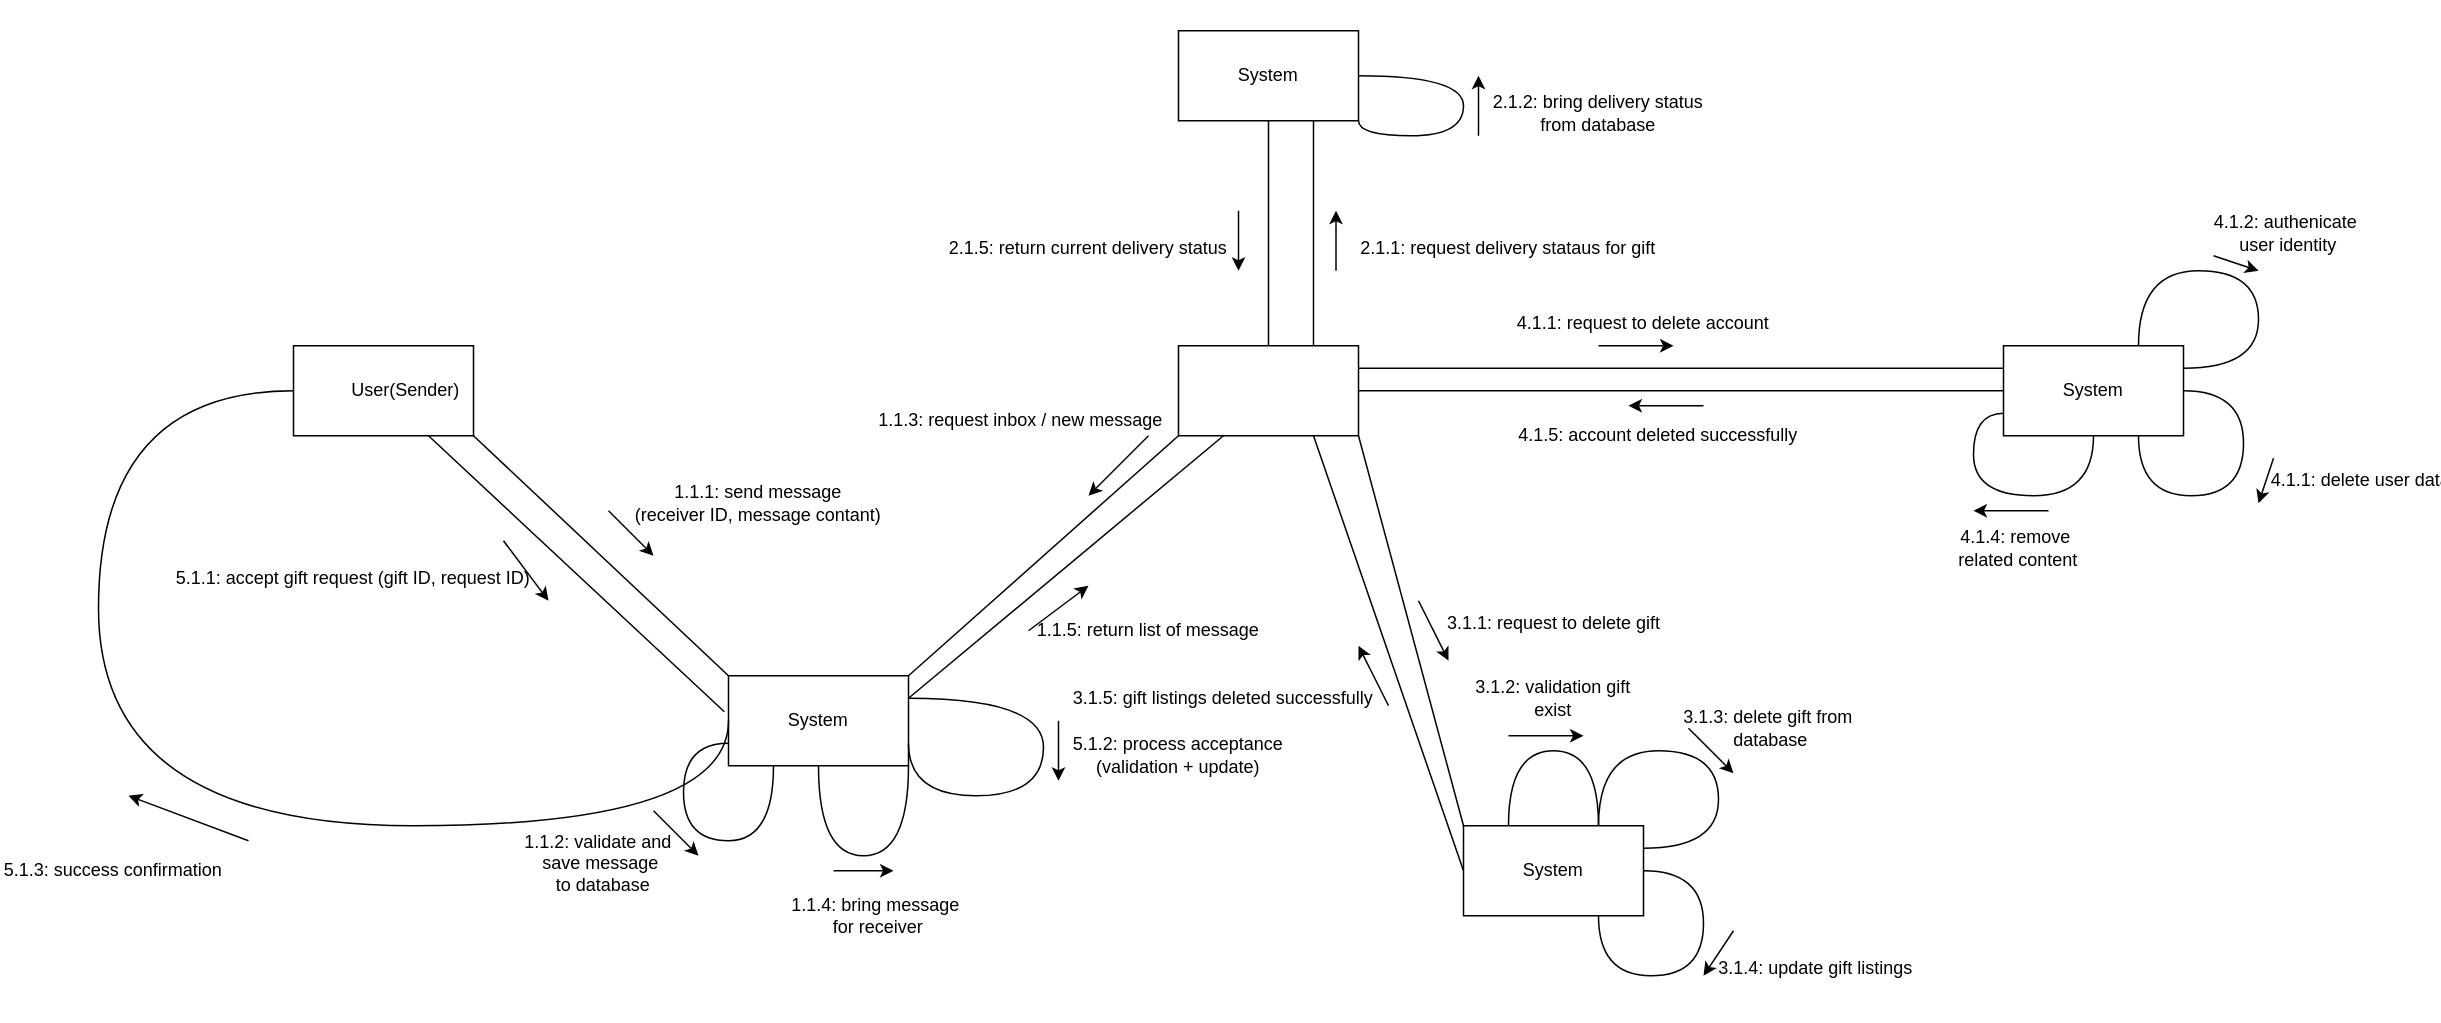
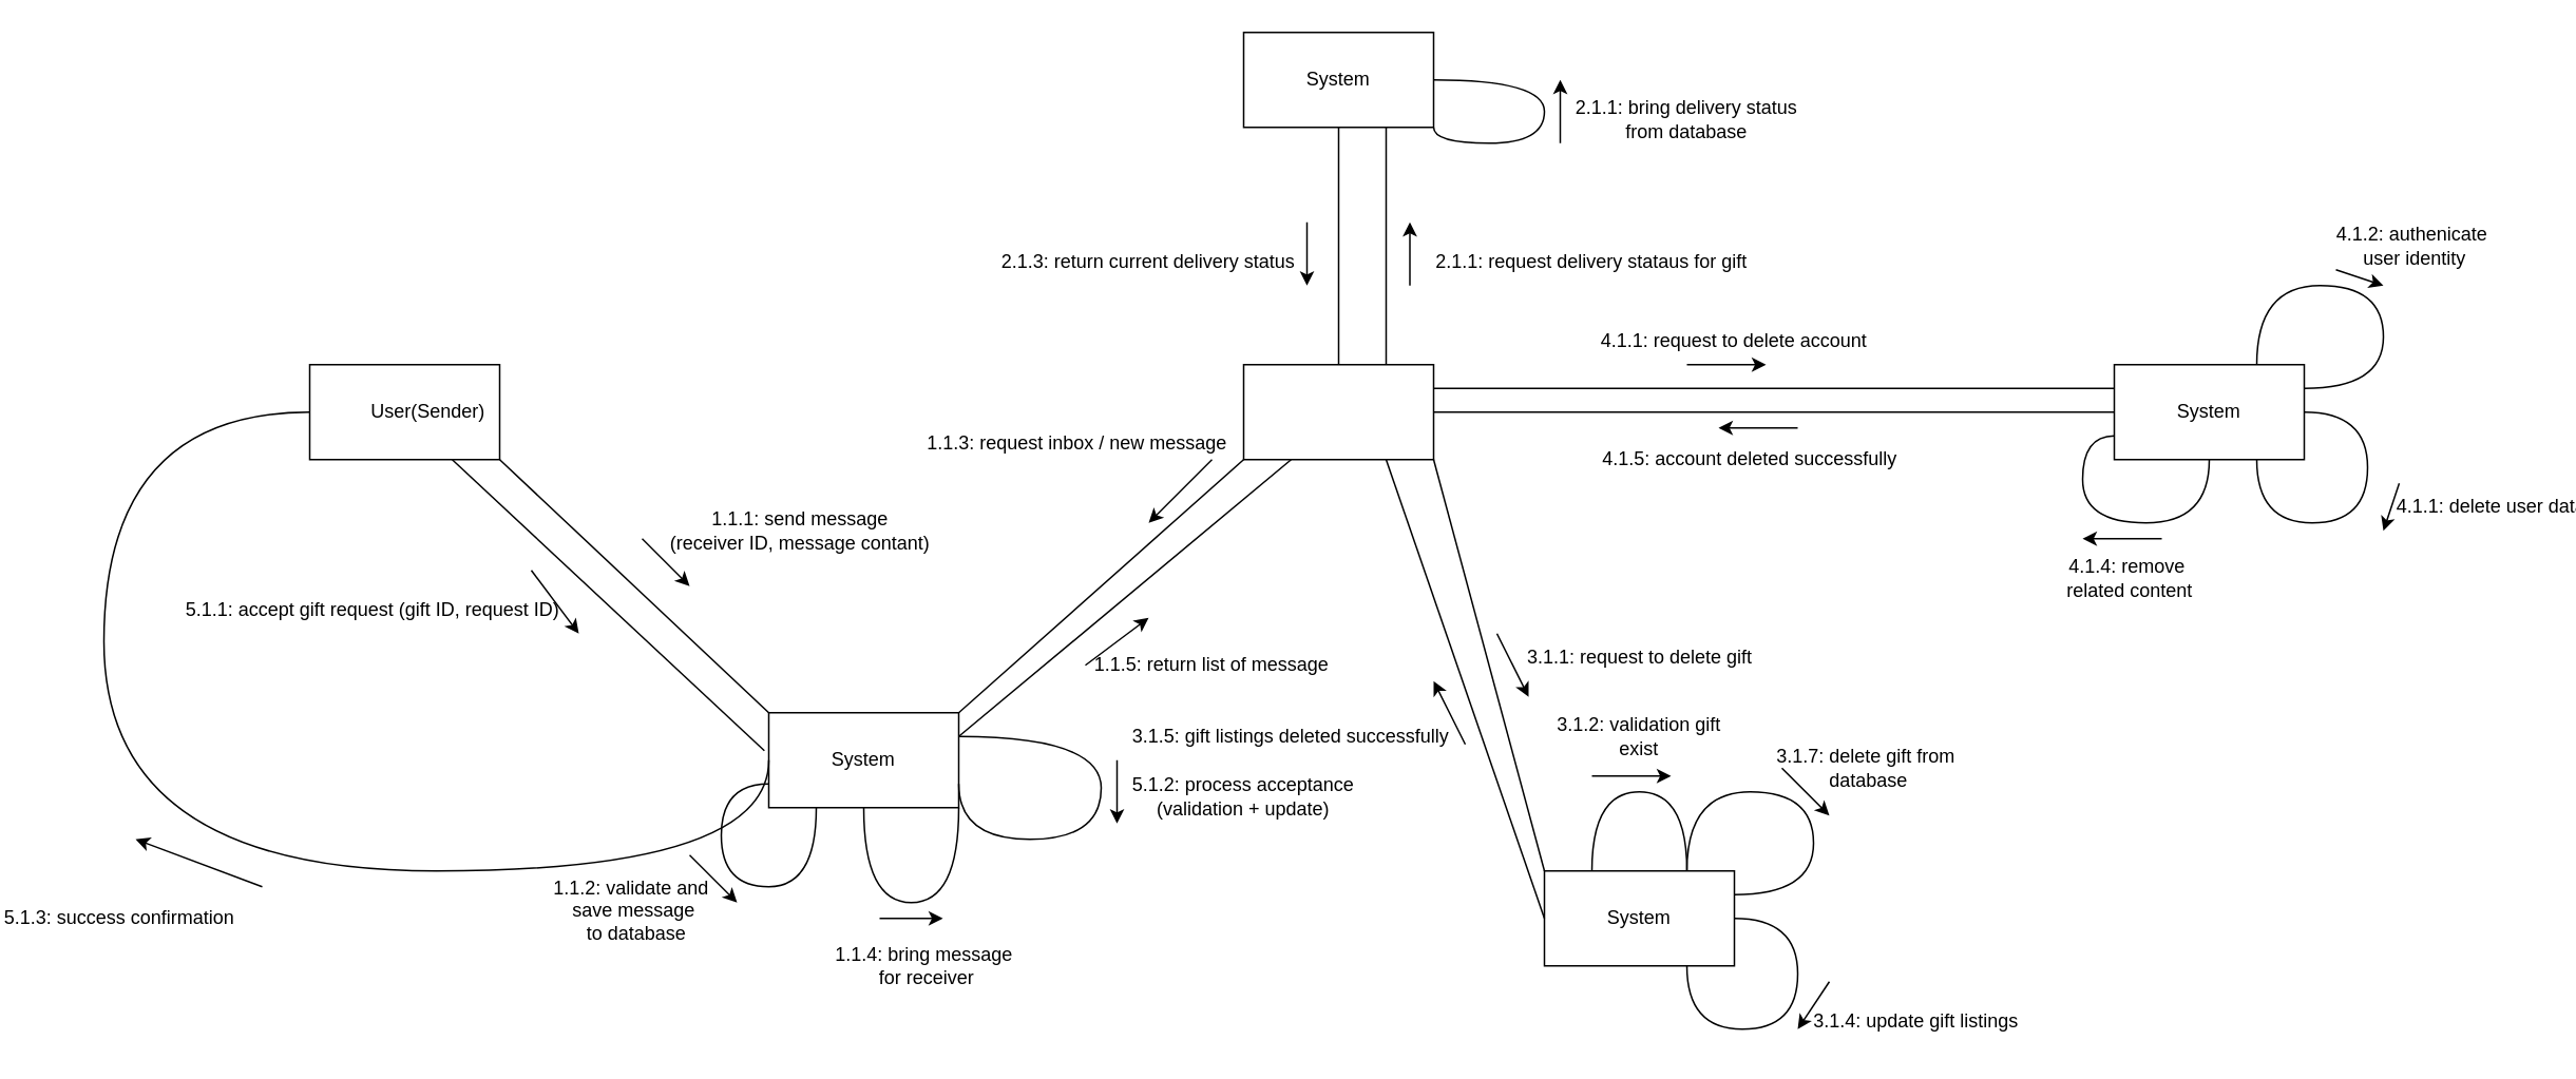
- <mxCell id="29" value="&lt;span style=&quot;text-wrap-mode: nowrap;&quot;&gt;2.1.2: bring delivery status&lt;/span&gt;&lt;div style=&quot;text-wrap-mode: nowrap;&quot;&gt;from database&lt;/div&gt;" style="text;html=1;align=center;verticalAlign=middle;whiteSpace=wrap;rounded=0;" vertex="1" parent="1"><mxGeometry x="1005" y="60" width="120" height="30" as="geometry" /></mxCell>
+ <mxCell id="29" value="&lt;span style=&quot;text-wrap-mode: nowrap;&quot;&gt;2.1.1: bring delivery status&lt;/span&gt;&lt;div style=&quot;text-wrap-mode: nowrap;&quot;&gt;from database&lt;/div&gt;" style="text;html=1;align=center;verticalAlign=middle;whiteSpace=wrap;rounded=0;" vertex="1" parent="1"><mxGeometry x="1005" y="60" width="120" height="30" as="geometry" /></mxCell>
- <mxCell id="32" value="&lt;span style=&quot;text-wrap-mode: nowrap;&quot;&gt;2.1.5: return current delivery status&lt;/span&gt;" style="text;html=1;align=center;verticalAlign=middle;whiteSpace=wrap;rounded=0;" vertex="1" parent="1"><mxGeometry x="645" y="150" width="160" height="30" as="geometry" /></mxCell>
+ <mxCell id="32" value="&lt;span style=&quot;text-wrap-mode: nowrap;&quot;&gt;2.1.3: return current delivery status&lt;/span&gt;" style="text;html=1;align=center;verticalAlign=middle;whiteSpace=wrap;rounded=0;" vertex="1" parent="1"><mxGeometry x="645" y="150" width="160" height="30" as="geometry" /></mxCell>
- <mxCell id="43" value="&lt;span style=&quot;text-wrap-mode: nowrap;&quot;&gt;3.1.3: delete gift from&amp;nbsp;&lt;/span&gt;&lt;div style=&quot;text-wrap-mode: nowrap;&quot;&gt;database&lt;/div&gt;" style="text;html=1;align=center;verticalAlign=middle;whiteSpace=wrap;rounded=0;" vertex="1" parent="1"><mxGeometry x="1135" y="470" width="90" height="30" as="geometry" /></mxCell>
+ <mxCell id="43" value="&lt;span style=&quot;text-wrap-mode: nowrap;&quot;&gt;3.1.7: delete gift from&amp;nbsp;&lt;/span&gt;&lt;div style=&quot;text-wrap-mode: nowrap;&quot;&gt;database&lt;/div&gt;" style="text;html=1;align=center;verticalAlign=middle;whiteSpace=wrap;rounded=0;" vertex="1" parent="1"><mxGeometry x="1135" y="470" width="90" height="30" as="geometry" /></mxCell>
